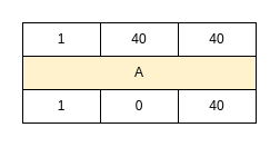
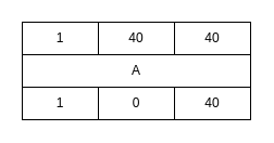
- <mxCell id="4" value="A" style="rounded=0;whiteSpace=wrap;html=1;fillColor=#fff2cc;" vertex="1" parent="2"><mxGeometry y="30" width="210" height="30" as="geometry" /></mxCell>
+ <mxCell id="4" value="A" style="rounded=0;whiteSpace=wrap;html=1;" vertex="1" parent="2"><mxGeometry y="30" width="210" height="30" as="geometry" /></mxCell>
